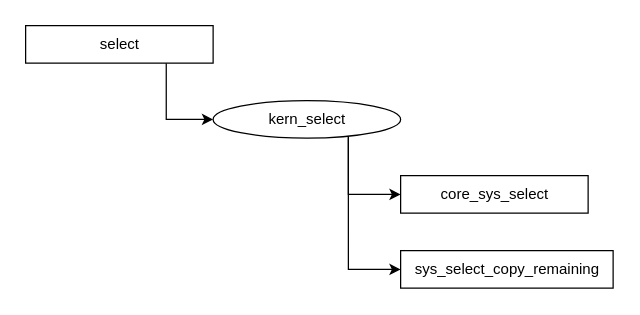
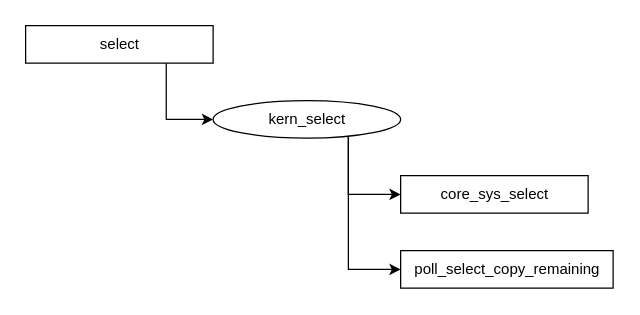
- <mxCell id="8" value="sys_select_copy_remaining" style="html=1;" vertex="1" parent="1"><mxGeometry x="320" y="200" width="170" height="30" as="geometry" /></mxCell>
+ <mxCell id="8" value="poll_select_copy_remaining" style="html=1;" vertex="1" parent="1"><mxGeometry x="320" y="200" width="170" height="30" as="geometry" /></mxCell>
